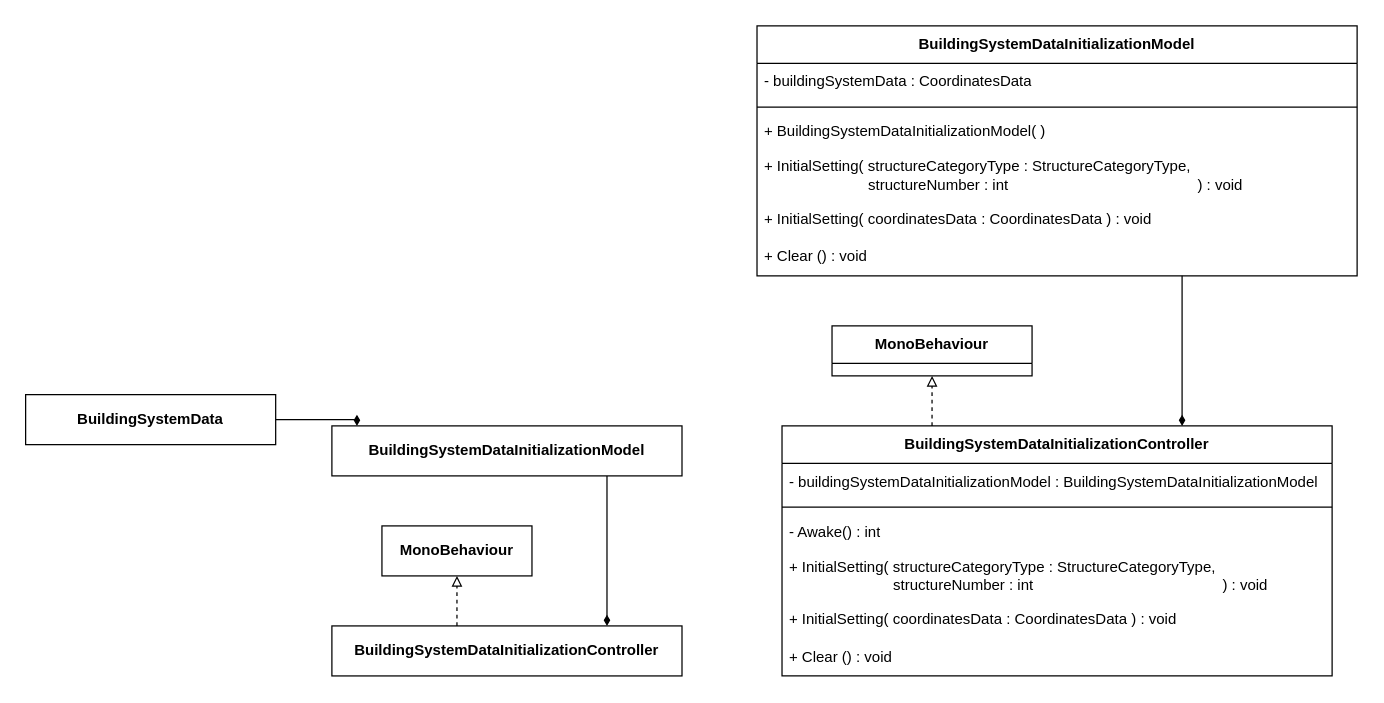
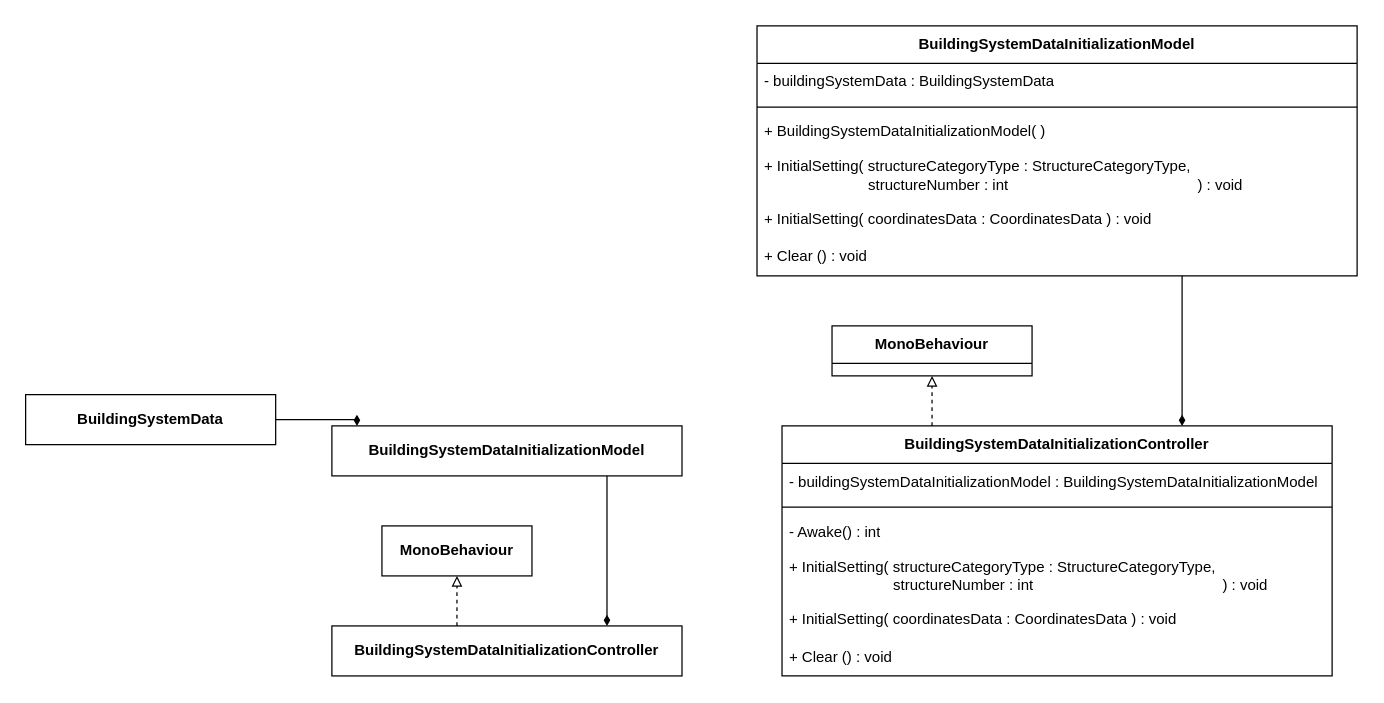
- <mxCell id="19" value="- buildingSystemData : CoordinatesData" style="text;strokeColor=none;fillColor=none;align=left;verticalAlign=middle;spacingLeft=4;spacingRight=4;overflow=hidden;rotatable=0;points=[[0,0.5],[1,0.5]];portConstraint=eastwest;whiteSpace=wrap;html=1;" vertex="1" parent="18"><mxGeometry y="30" width="480" height="30" as="geometry" /></mxCell>
+ <mxCell id="19" value="- buildingSystemData : BuildingSystemData" style="text;strokeColor=none;fillColor=none;align=left;verticalAlign=middle;spacingLeft=4;spacingRight=4;overflow=hidden;rotatable=0;points=[[0,0.5],[1,0.5]];portConstraint=eastwest;whiteSpace=wrap;html=1;" vertex="1" parent="18"><mxGeometry y="30" width="480" height="30" as="geometry" /></mxCell>
